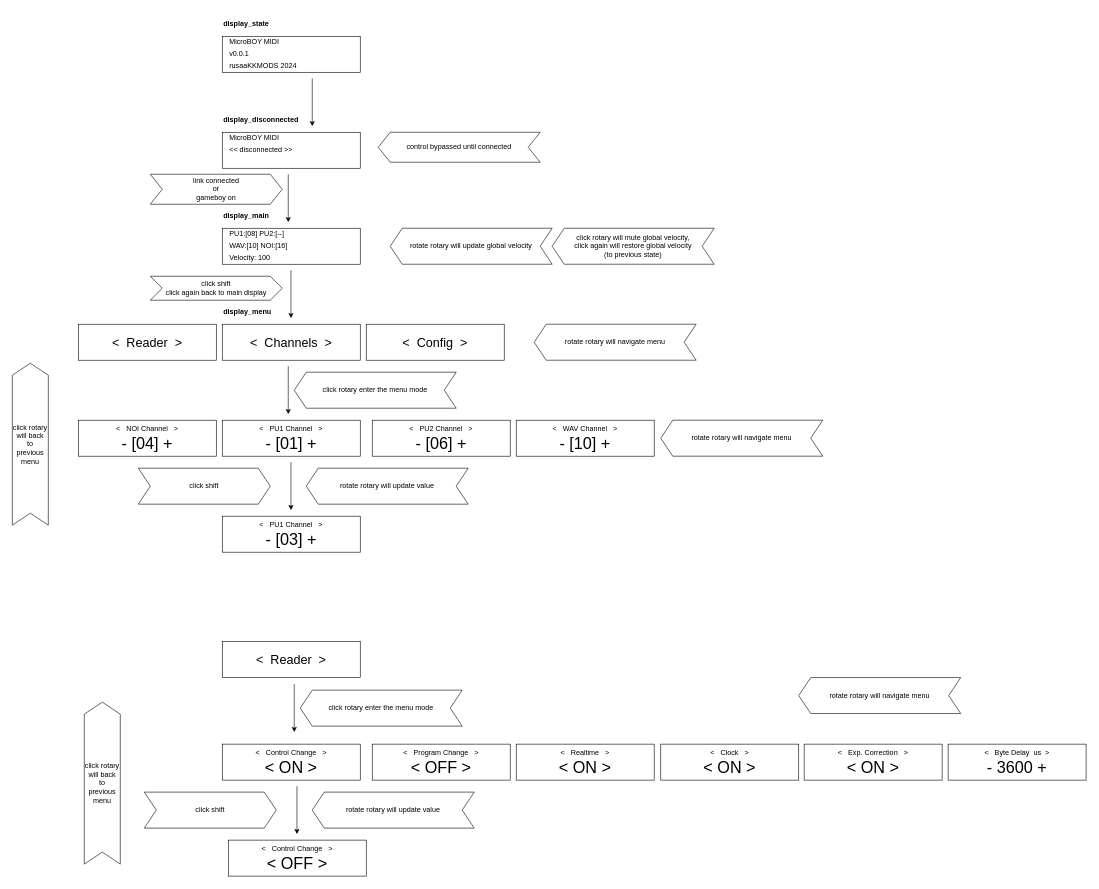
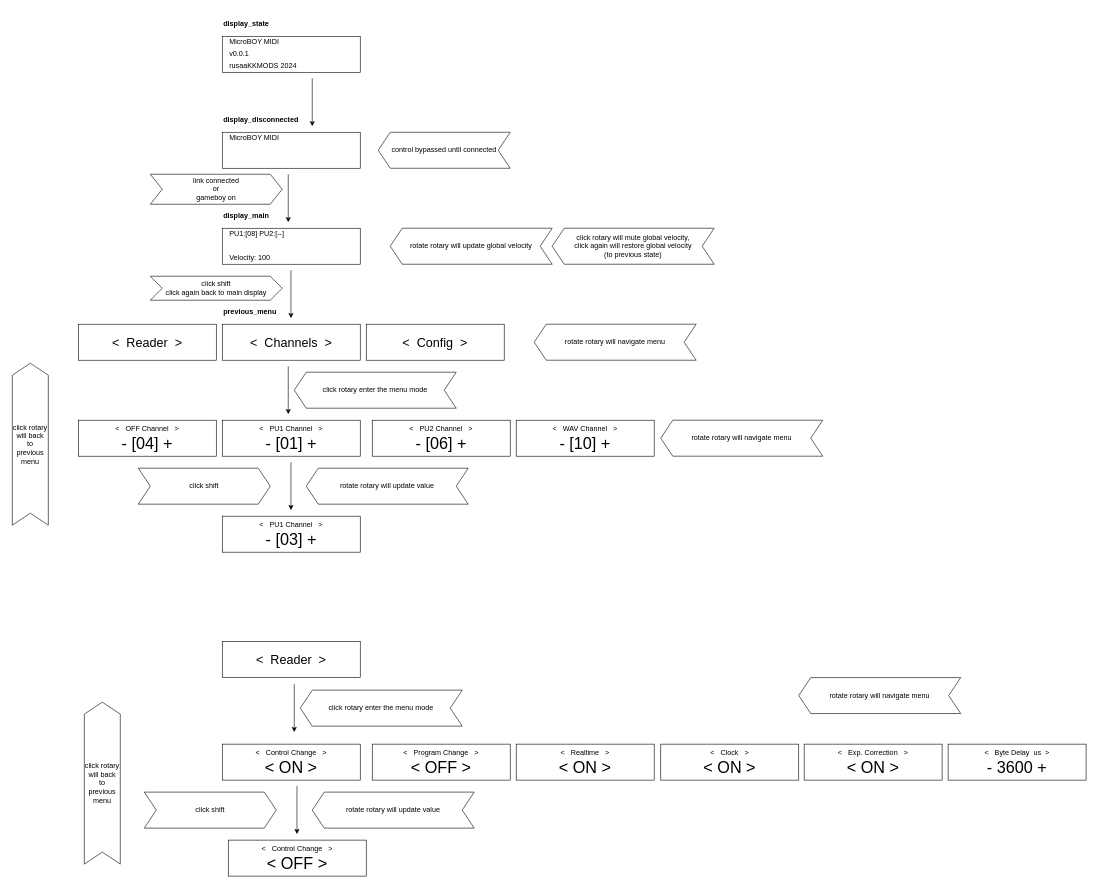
- <mxCell id="30" value="control bypassed until connected" style="shape=step;perimeter=stepPerimeter;whiteSpace=wrap;html=1;fixedSize=1;flipH=1;" vertex="1" parent="1"><mxGeometry x="630" y="220" width="270" height="50" as="geometry" /></mxCell>
+ <mxCell id="30" value="control bypassed until connected" style="shape=step;perimeter=stepPerimeter;whiteSpace=wrap;html=1;fixedSize=1;flipH=1;" vertex="1" parent="1"><mxGeometry x="630" y="220" width="220" height="60" as="geometry" /></mxCell>
- <mxCell id="9" value="&amp;lt;&amp;lt; disconnected &amp;gt;&amp;gt;" style="text;html=1;align=left;verticalAlign=middle;whiteSpace=wrap;rounded=0;" vertex="1" parent="1"><mxGeometry x="380" y="240" width="210" height="20" as="geometry" /></mxCell>
- <mxCell id="13" value="WAV:[10] NOI:[16]" style="text;html=1;align=left;verticalAlign=middle;whiteSpace=wrap;rounded=0;" vertex="1" parent="1"><mxGeometry x="380" y="400" width="210" height="20" as="geometry" /></mxCell>
- <mxCell id="17" value="display_menu" style="text;html=1;align=left;verticalAlign=middle;whiteSpace=wrap;rounded=0;fontStyle=1" vertex="1" parent="1"><mxGeometry x="370" y="500" width="230" height="40" as="geometry" /></mxCell>
+ <mxCell id="17" value="previous_menu" style="text;html=1;align=left;verticalAlign=middle;whiteSpace=wrap;rounded=0;fontStyle=1" vertex="1" parent="1"><mxGeometry x="370" y="500" width="230" height="40" as="geometry" /></mxCell>
- <mxCell id="37" value="&amp;lt;&amp;nbsp; &amp;nbsp;NOI Channel&amp;nbsp; &amp;nbsp;&amp;gt;" style="text;html=1;align=center;verticalAlign=middle;whiteSpace=wrap;rounded=0;" vertex="1" parent="1"><mxGeometry x="140" y="700" width="210" height="30" as="geometry" /></mxCell>
+ <mxCell id="37" value="&amp;lt;&amp;nbsp; &amp;nbsp;OFF Channel&amp;nbsp; &amp;nbsp;&amp;gt;" style="text;html=1;align=center;verticalAlign=middle;whiteSpace=wrap;rounded=0;" vertex="1" parent="1"><mxGeometry x="140" y="700" width="210" height="30" as="geometry" /></mxCell>
